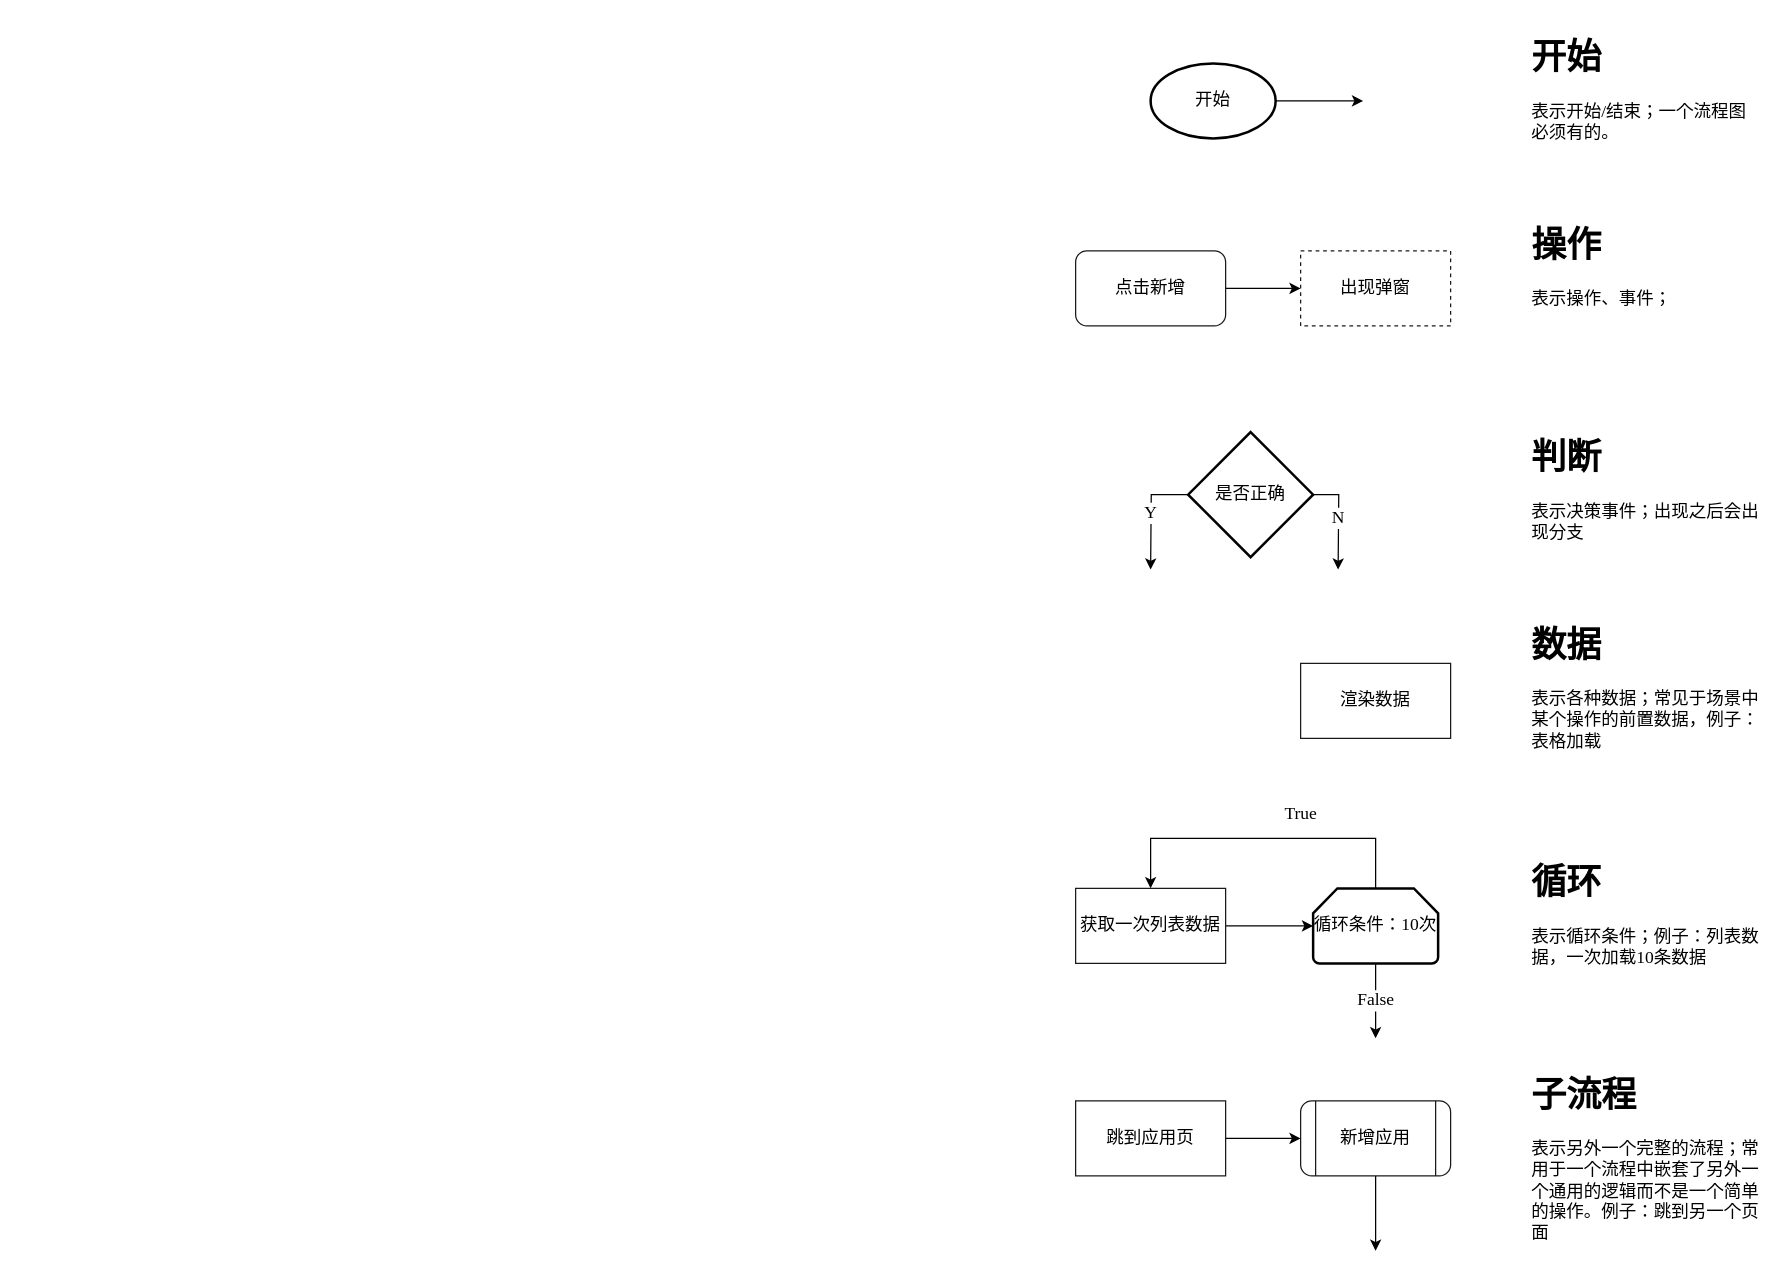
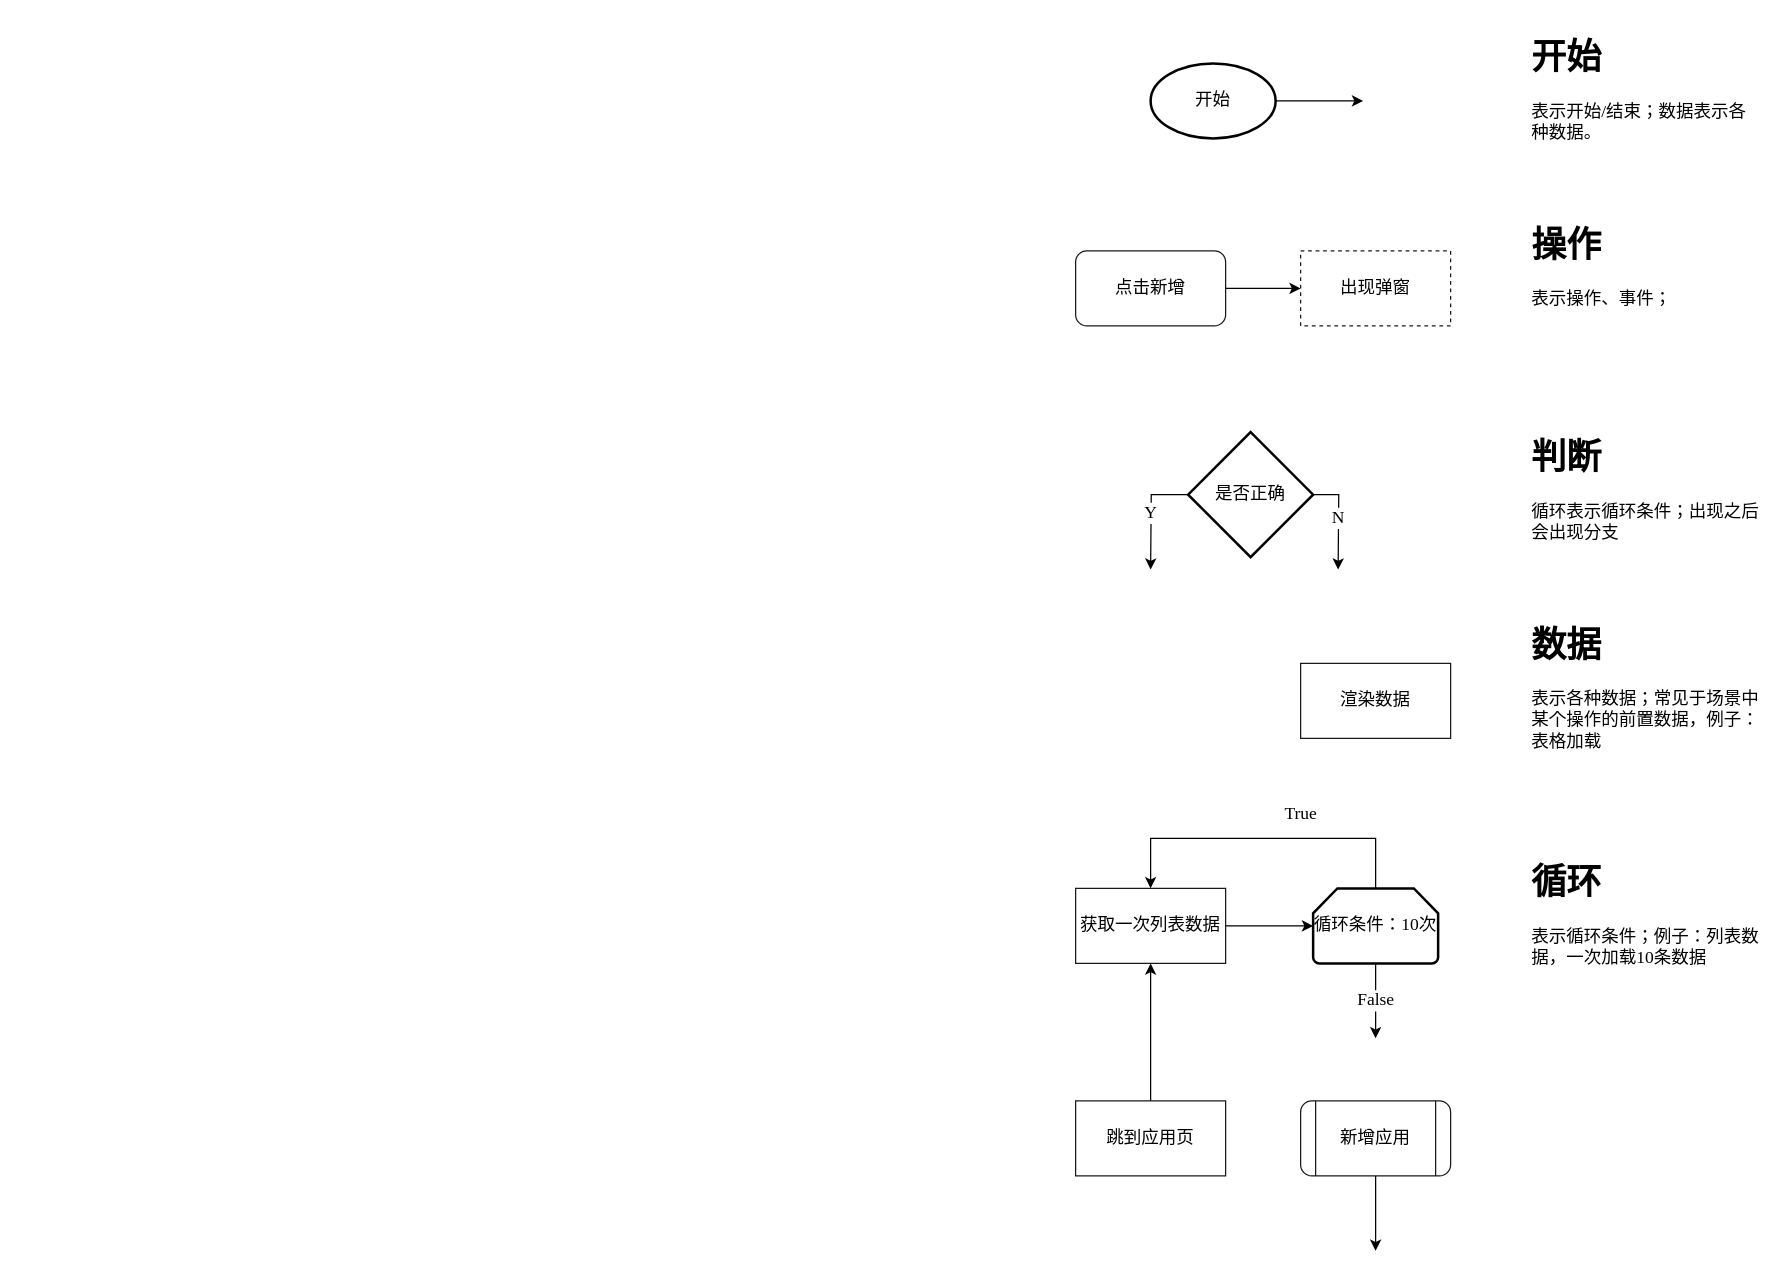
- <mxCell id="4" value="&lt;h1&gt;开始&lt;/h1&gt;&lt;p&gt;表示开始/结束；一个流程图必须有的。&lt;/p&gt;" style="text;html=1;strokeColor=none;fillColor=none;spacing=5;spacingTop=-20;whiteSpace=wrap;overflow=hidden;rounded=0;shadow=0;fontFamily=阿里汉仪智能黑体;fontSource=https%3A%2F%2Fhellowebfonts.oss-cn-beijing.aliyuncs.com%2F698F3099-E62F-4C3B-B30A-04FB735069FE%2F202209%2F44C5C1037925EC78.ttf;fontSize=14;" vertex="1" parent="1"><mxGeometry x="1220" y="20" width="190" height="120" as="geometry" /></mxCell>
+ <mxCell id="4" value="&lt;h1&gt;开始&lt;/h1&gt;&lt;p&gt;表示开始/结束；数据表示各种数据。&lt;/p&gt;" style="text;html=1;strokeColor=none;fillColor=none;spacing=5;spacingTop=-20;whiteSpace=wrap;overflow=hidden;rounded=0;shadow=0;fontFamily=阿里汉仪智能黑体;fontSource=https%3A%2F%2Fhellowebfonts.oss-cn-beijing.aliyuncs.com%2F698F3099-E62F-4C3B-B30A-04FB735069FE%2F202209%2F44C5C1037925EC78.ttf;fontSize=14;" vertex="1" parent="1"><mxGeometry x="1220" y="20" width="190" height="120" as="geometry" /></mxCell>
- <mxCell id="12" value="&lt;h1&gt;判断&lt;/h1&gt;&lt;p&gt;表示决策事件；出现之后会出现分支&lt;/p&gt;" style="text;html=1;strokeColor=none;fillColor=none;spacing=5;spacingTop=-20;whiteSpace=wrap;overflow=hidden;rounded=0;shadow=0;fontFamily=阿里汉仪智能黑体;fontSource=https%3A%2F%2Fhellowebfonts.oss-cn-beijing.aliyuncs.com%2F698F3099-E62F-4C3B-B30A-04FB735069FE%2F202209%2F44C5C1037925EC78.ttf;fontSize=14;" vertex="1" parent="1"><mxGeometry x="1220" y="340" width="190" height="120" as="geometry" /></mxCell>
+ <mxCell id="12" value="&lt;h1&gt;判断&lt;/h1&gt;&lt;p&gt;循环表示循环条件；出现之后会出现分支&lt;/p&gt;" style="text;html=1;strokeColor=none;fillColor=none;spacing=5;spacingTop=-20;whiteSpace=wrap;overflow=hidden;rounded=0;shadow=0;fontFamily=阿里汉仪智能黑体;fontSource=https%3A%2F%2Fhellowebfonts.oss-cn-beijing.aliyuncs.com%2F698F3099-E62F-4C3B-B30A-04FB735069FE%2F202209%2F44C5C1037925EC78.ttf;fontSize=14;" vertex="1" parent="1"><mxGeometry x="1220" y="340" width="190" height="120" as="geometry" /></mxCell>
- <mxCell id="25" style="edgeStyle=orthogonalEdgeStyle;rounded=0;orthogonalLoop=1;jettySize=auto;html=1;shadow=0;fontFamily=阿里汉仪智能黑体;fontSource=https%3A%2F%2Fhellowebfonts.oss-cn-beijing.aliyuncs.com%2F698F3099-E62F-4C3B-B30A-04FB735069FE%2F202209%2F44C5C1037925EC78.ttf;fontSize=14;endArrow=classic;endFill=1;" edge="1" parent="1" source="26" target="23"><mxGeometry relative="1" as="geometry" /></mxCell>
+ <mxCell id="25" style="edgeStyle=orthogonalEdgeStyle;rounded=0;orthogonalLoop=1;jettySize=auto;html=1;shadow=0;fontFamily=阿里汉仪智能黑体;fontSource=https%3A%2F%2Fhellowebfonts.oss-cn-beijing.aliyuncs.com%2F698F3099-E62F-4C3B-B30A-04FB735069FE%2F202209%2F44C5C1037925EC78.ttf;fontSize=14;endArrow=classic;endFill=1;" edge="1" parent="1" source="26" target="21"><mxGeometry relative="1" as="geometry" /></mxCell>
- <mxCell id="24" value="&lt;h1&gt;子流程&lt;/h1&gt;&lt;p&gt;表示另外一个完整的流程；常用于一个流程中嵌套了另外一个通用的逻辑而不是一个简单的操作。例子：跳到另一个页面&lt;/p&gt;" style="text;html=1;strokeColor=none;fillColor=none;spacing=5;spacingTop=-20;whiteSpace=wrap;overflow=hidden;rounded=0;shadow=0;fontFamily=阿里汉仪智能黑体;fontSource=https%3A%2F%2Fhellowebfonts.oss-cn-beijing.aliyuncs.com%2F698F3099-E62F-4C3B-B30A-04FB735069FE%2F202209%2F44C5C1037925EC78.ttf;fontSize=14;" vertex="1" parent="1"><mxGeometry x="1220" y="850" width="190" height="150" as="geometry" /></mxCell>
